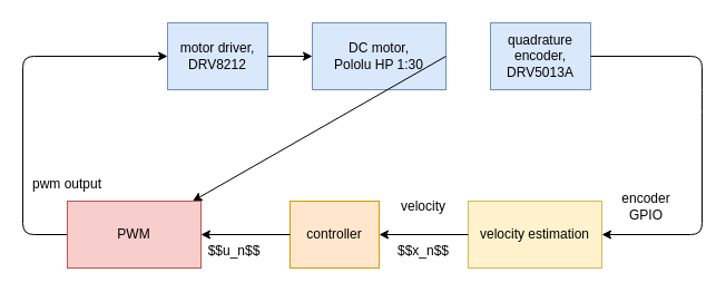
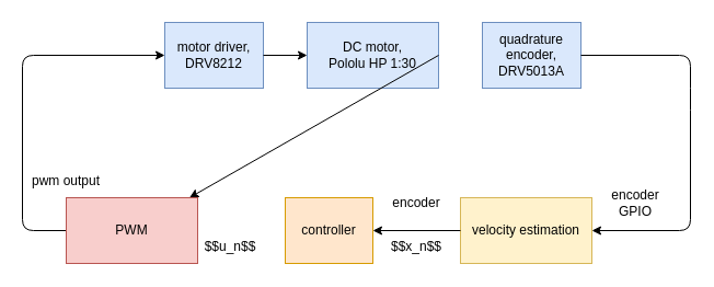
- <mxCell id="12" value="velocity" style="text;html=1;strokeColor=none;fillColor=none;align=center;verticalAlign=middle;whiteSpace=wrap;rounded=0;" vertex="1" parent="1"><mxGeometry x="350" y="170" width="60" height="30" as="geometry" /></mxCell>
+ <mxCell id="12" value="encoder" style="text;html=1;strokeColor=none;fillColor=none;align=center;verticalAlign=middle;whiteSpace=wrap;rounded=0;" vertex="1" parent="1"><mxGeometry x="350" y="170" width="60" height="30" as="geometry" /></mxCell>
- <mxCell id="15" value="" style="endArrow=classic;html=1;rounded=0;entryX=0;entryY=0;entryDx=0;entryDy=0;exitX=0;exitY=0.5;exitDx=0;exitDy=0;" edge="1" parent="1" source="7" target="9"><mxGeometry width="50" height="50" relative="1" as="geometry"><mxPoint x="190" y="270" as="sourcePoint" /><mxPoint x="240" y="220" as="targetPoint" /></mxGeometry></mxCell>
